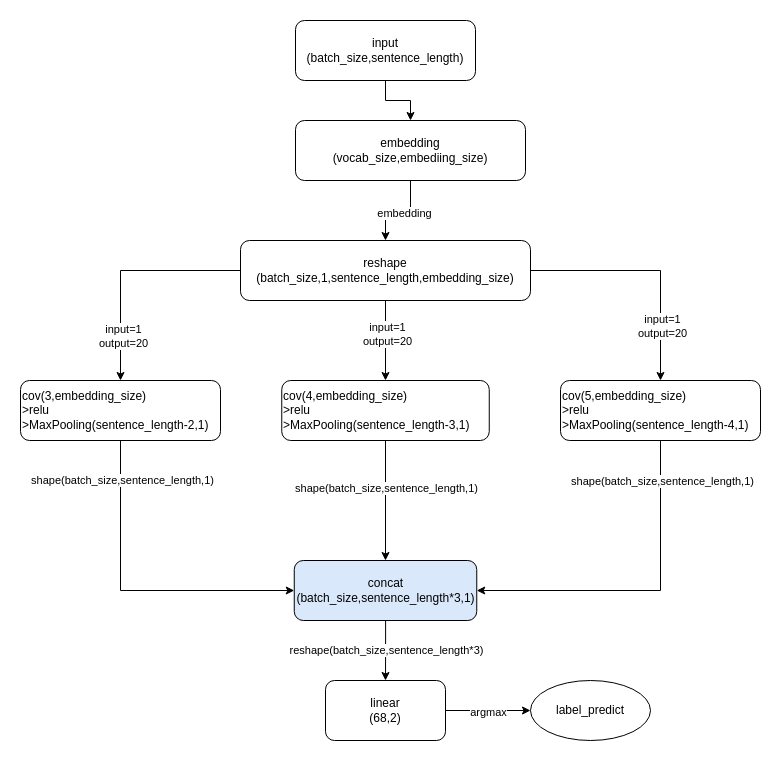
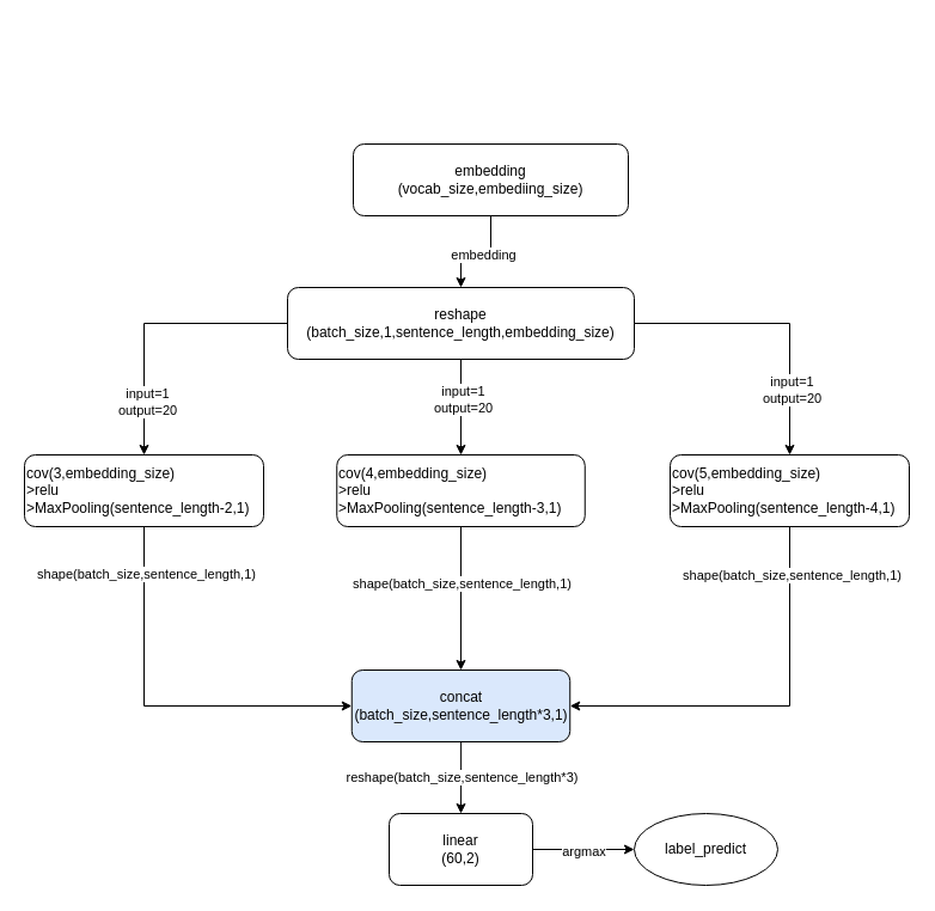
- <mxCell id="3" value="input&lt;div&gt;(batch_size,sentence_length)&lt;/div&gt;" style="rounded=1;whiteSpace=wrap;html=1;" vertex="1" parent="1"><mxGeometry x="295" y="20" width="180" height="60" as="geometry" /></mxCell>
- <mxCell id="2" style="edgeStyle=orthogonalEdgeStyle;rounded=0;orthogonalLoop=1;jettySize=auto;html=1;entryX=0.5;entryY=0;entryDx=0;entryDy=0;" edge="1" parent="1" source="3" target="6"><mxGeometry relative="1" as="geometry" /></mxCell>
- <mxCell id="28" value="linear&lt;div&gt;(68,2)&lt;/div&gt;" style="rounded=1;whiteSpace=wrap;html=1;" vertex="1" parent="1"><mxGeometry x="325" y="680" width="120" height="60" as="geometry" /></mxCell>
+ <mxCell id="28" value="linear&lt;div&gt;(60,2)&lt;/div&gt;" style="rounded=1;whiteSpace=wrap;html=1;" vertex="1" parent="1"><mxGeometry x="325" y="680" width="120" height="60" as="geometry" /></mxCell>
